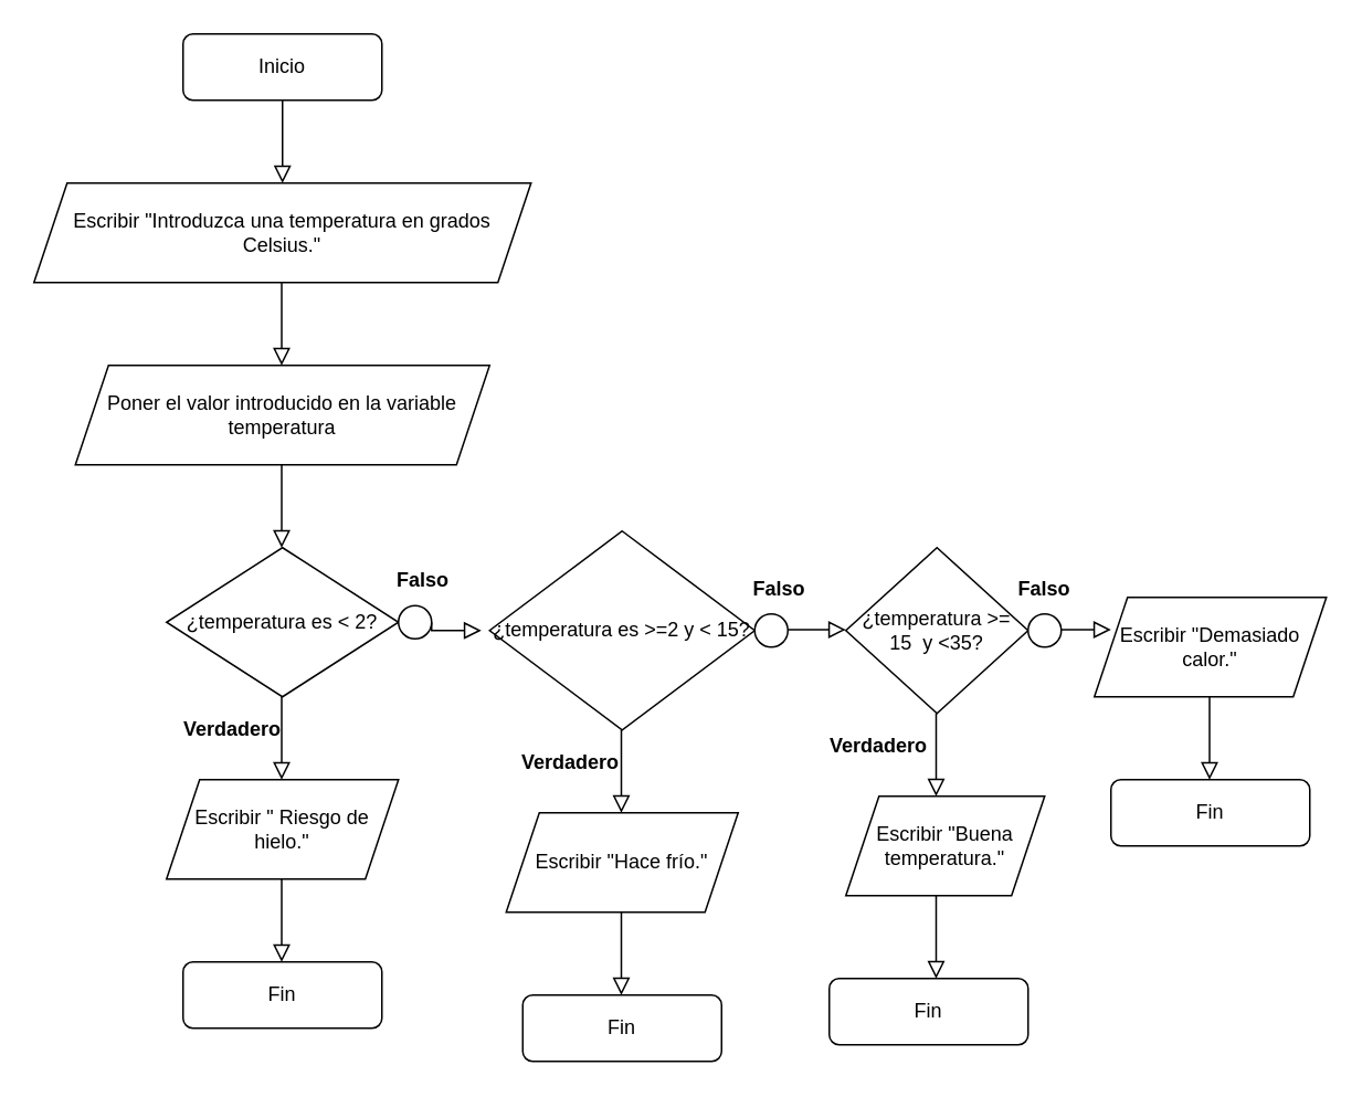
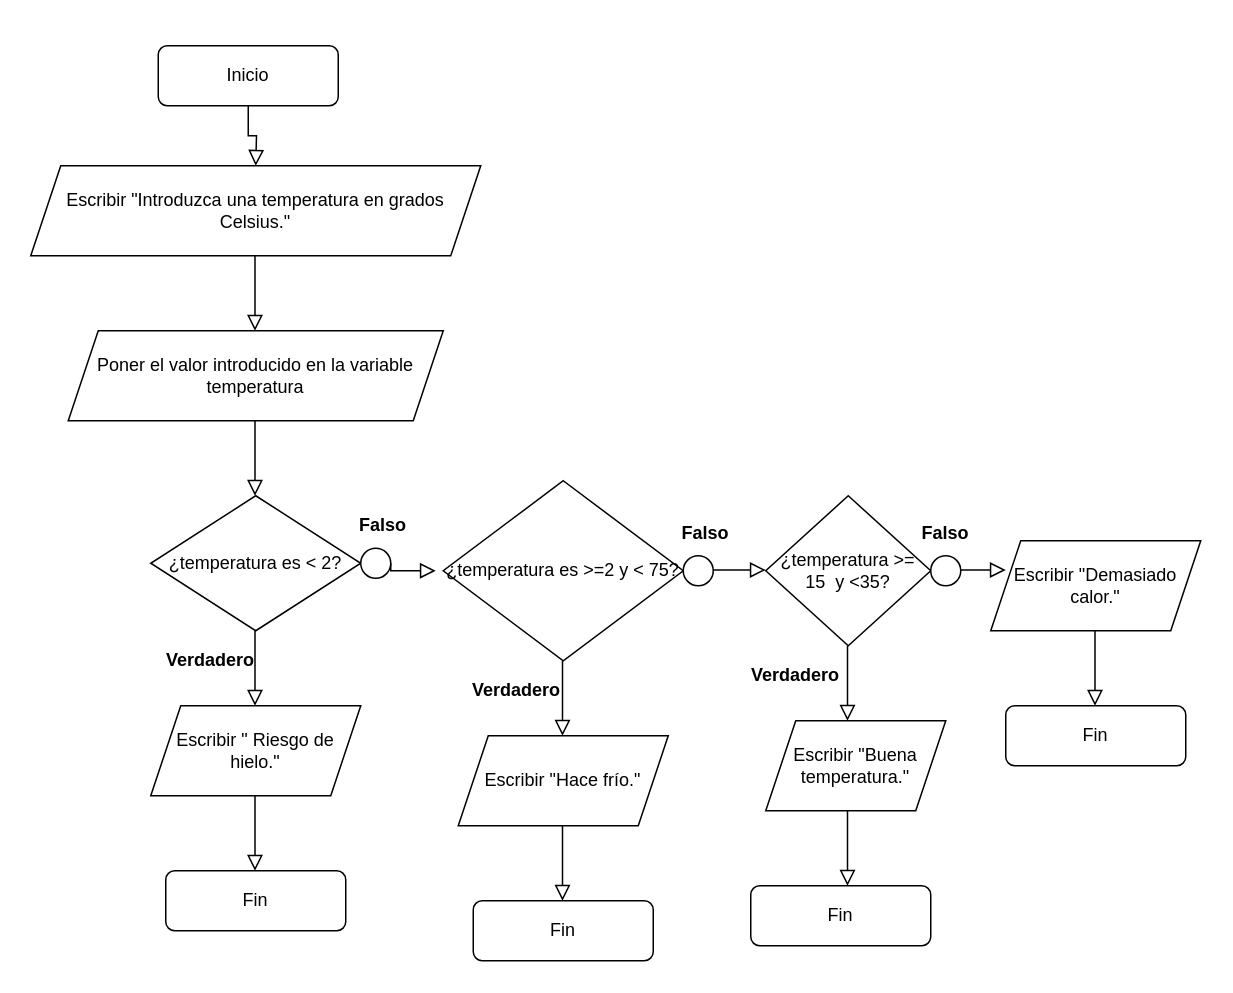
- <mxCell id="3" value="Inicio" style="rounded=1;whiteSpace=wrap;html=1;fontSize=12;glass=0;strokeWidth=1;shadow=0;" parent="1" vertex="1"><mxGeometry x="110" y="20" width="120" height="40" as="geometry" /></mxCell>
+ <mxCell id="3" value="Inicio" style="rounded=1;whiteSpace=wrap;html=1;fontSize=12;glass=0;strokeWidth=1;shadow=0;" parent="1" vertex="1"><mxGeometry x="105" y="30" width="120" height="40" as="geometry" /></mxCell>
- <mxCell id="12" value="¿temperatura es &amp;gt;=2 y &amp;lt; 15?" style="rhombus;whiteSpace=wrap;html=1;" vertex="1" parent="1"><mxGeometry x="295" y="320" width="160" height="120" as="geometry" /></mxCell>
+ <mxCell id="12" value="¿temperatura es &amp;gt;=2 y &amp;lt; 75?" style="rhombus;whiteSpace=wrap;html=1;" vertex="1" parent="1"><mxGeometry x="295" y="320" width="160" height="120" as="geometry" /></mxCell>
